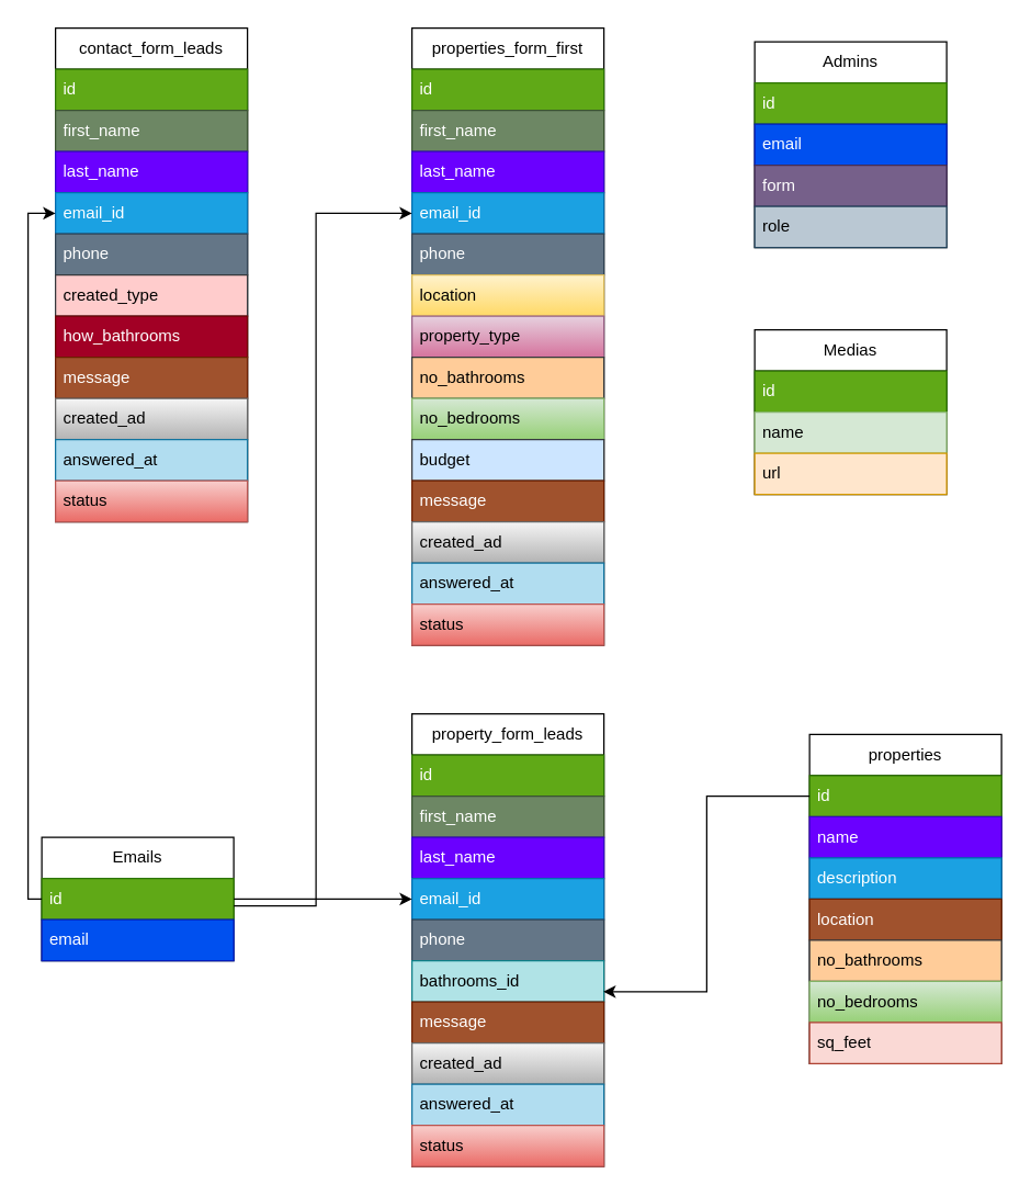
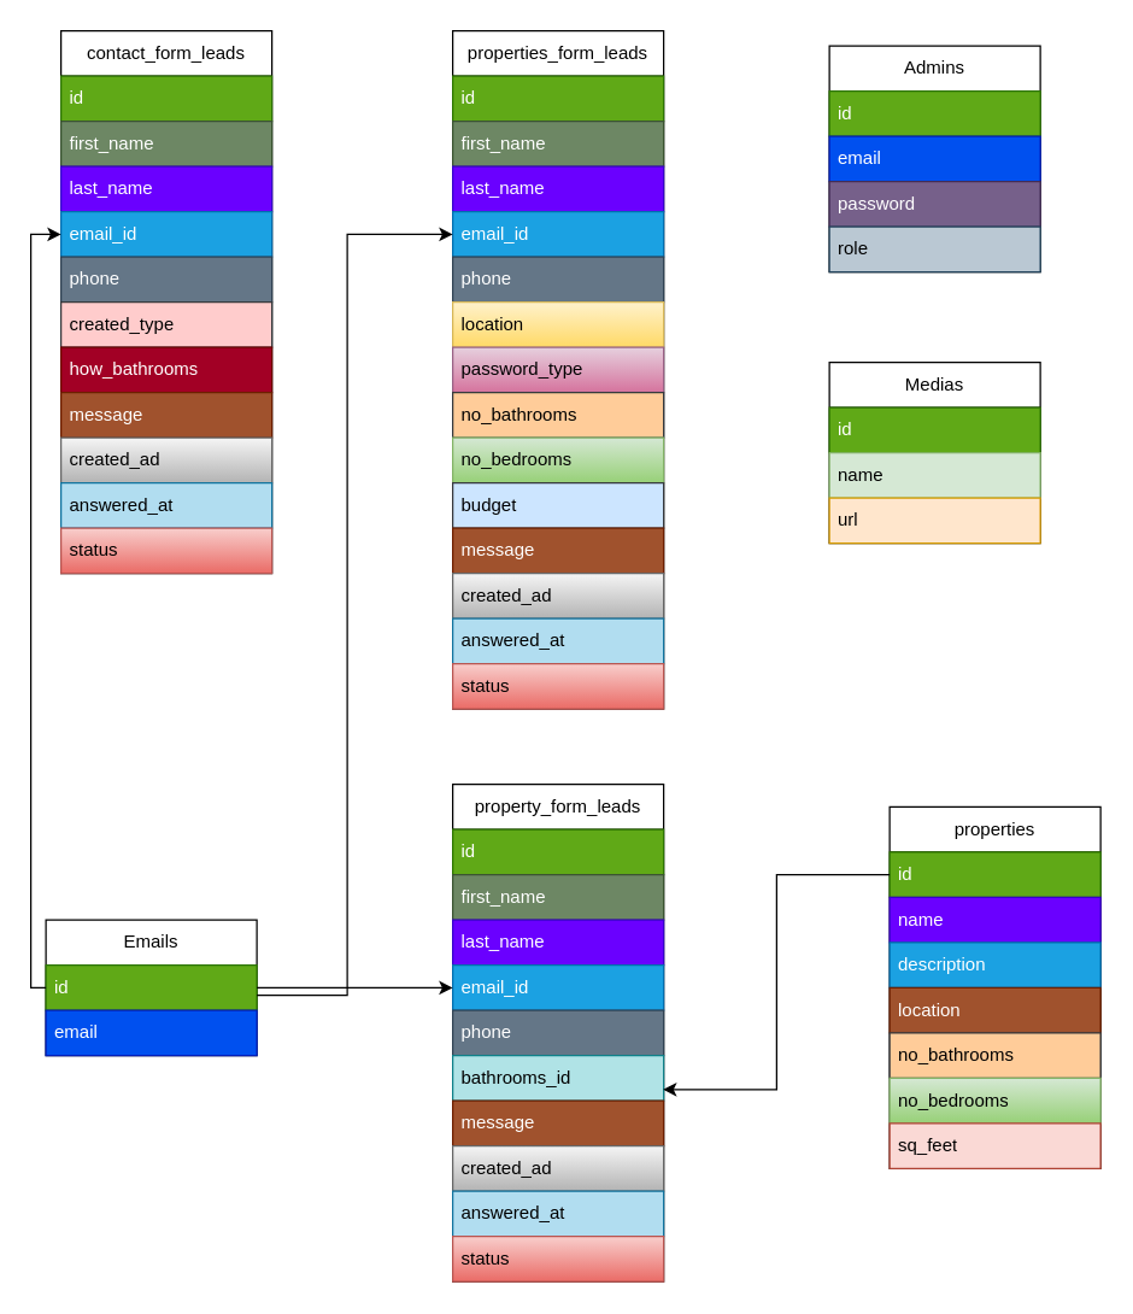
- <mxCell id="16" value="properties_form_first" style="swimlane;fontStyle=0;childLayout=stackLayout;horizontal=1;startSize=30;horizontalStack=0;resizeParent=1;resizeParentMax=0;resizeLast=0;collapsible=1;marginBottom=0;whiteSpace=wrap;html=1;" parent="1" vertex="1"><mxGeometry x="300" y="20" width="140" height="450" as="geometry" /></mxCell>
+ <mxCell id="16" value="properties_form_leads" style="swimlane;fontStyle=0;childLayout=stackLayout;horizontal=1;startSize=30;horizontalStack=0;resizeParent=1;resizeParentMax=0;resizeLast=0;collapsible=1;marginBottom=0;whiteSpace=wrap;html=1;" parent="1" vertex="1"><mxGeometry x="300" y="20" width="140" height="450" as="geometry" /></mxCell>
- <mxCell id="46" value="form" style="text;strokeColor=#432D57;fillColor=#76608a;align=left;verticalAlign=middle;spacingLeft=4;spacingRight=4;overflow=hidden;points=[[0,0.5],[1,0.5]];portConstraint=eastwest;rotatable=0;whiteSpace=wrap;html=1;fontColor=#ffffff;" parent="43" vertex="1"><mxGeometry y="90" width="140" height="30" as="geometry" /></mxCell>
+ <mxCell id="46" value="password" style="text;strokeColor=#432D57;fillColor=#76608a;align=left;verticalAlign=middle;spacingLeft=4;spacingRight=4;overflow=hidden;points=[[0,0.5],[1,0.5]];portConstraint=eastwest;rotatable=0;whiteSpace=wrap;html=1;fontColor=#ffffff;" parent="43" vertex="1"><mxGeometry y="90" width="140" height="30" as="geometry" /></mxCell>
- <mxCell id="23" value="property_type" style="text;fillColor=#e6d0de;align=left;verticalAlign=middle;spacingLeft=4;spacingRight=4;overflow=hidden;points=[[0,0.5],[1,0.5]];portConstraint=eastwest;rotatable=0;whiteSpace=wrap;html=1;strokeColor=#996185;gradientColor=#d5739d;" parent="16" vertex="1"><mxGeometry y="210" width="140" height="30" as="geometry" /></mxCell>
+ <mxCell id="23" value="password_type" style="text;fillColor=#e6d0de;align=left;verticalAlign=middle;spacingLeft=4;spacingRight=4;overflow=hidden;points=[[0,0.5],[1,0.5]];portConstraint=eastwest;rotatable=0;whiteSpace=wrap;html=1;strokeColor=#996185;gradientColor=#d5739d;" parent="16" vertex="1"><mxGeometry y="210" width="140" height="30" as="geometry" /></mxCell>
